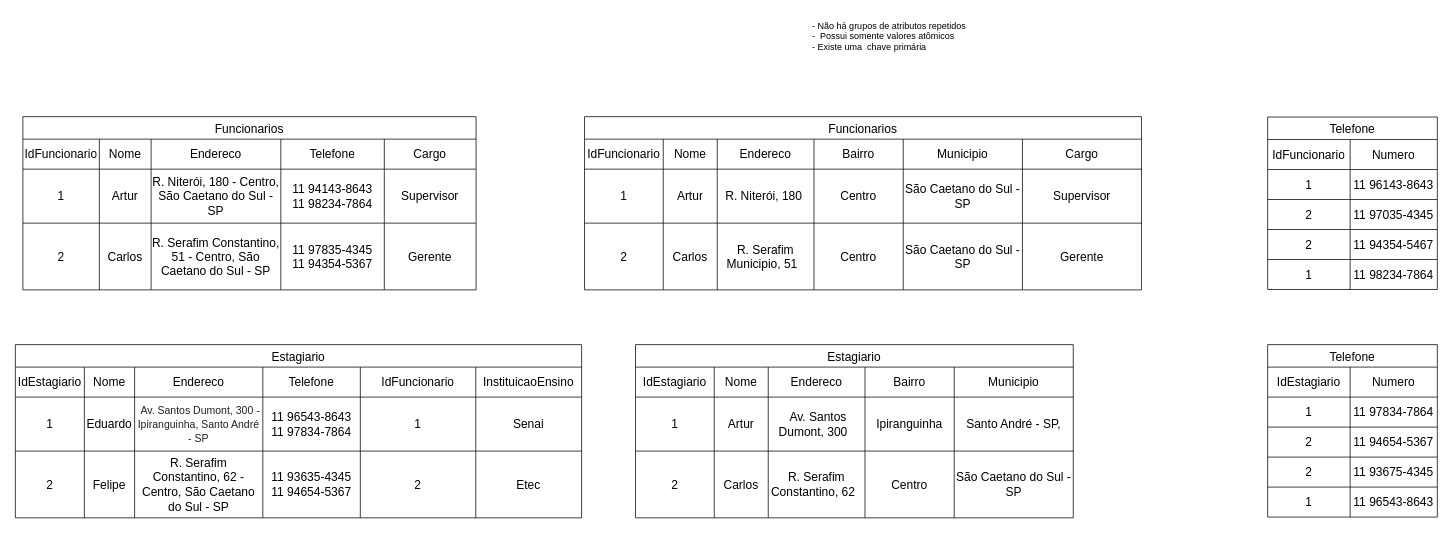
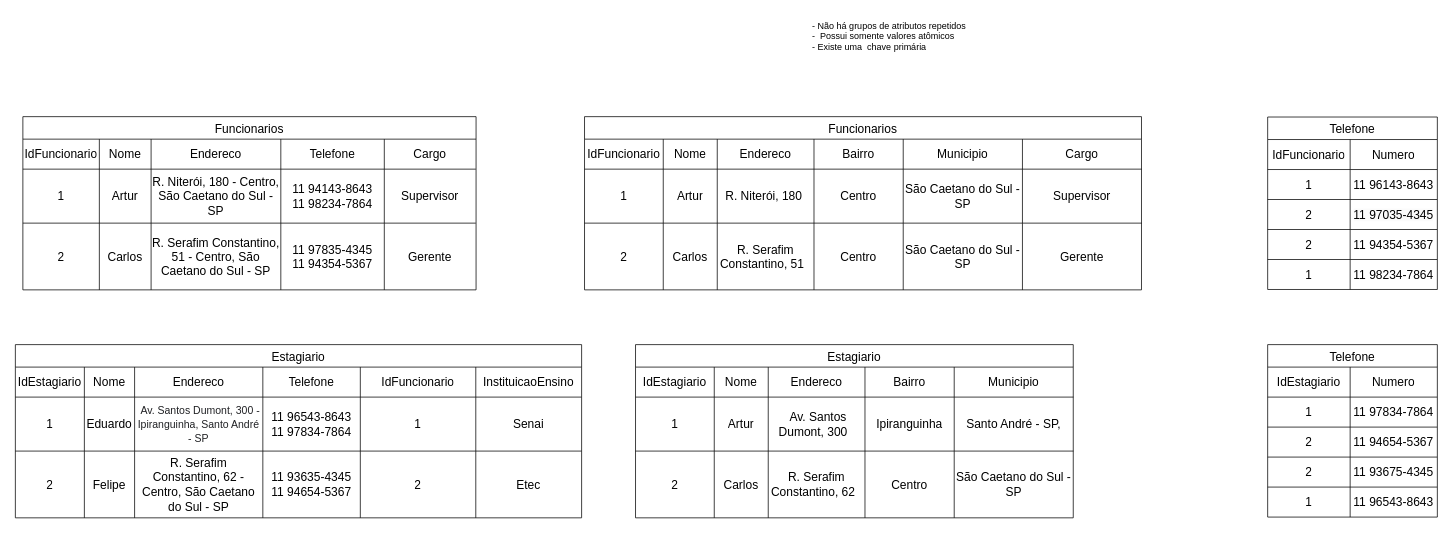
- <mxCell id="78" value="11 94354-5467" style="shape=partialRectangle;html=1;whiteSpace=wrap;connectable=0;strokeColor=inherit;overflow=hidden;fillColor=none;top=0;left=0;bottom=0;right=0;pointerEvents=1;fontSize=16;" vertex="1" parent="76"><mxGeometry x="110" width="116" height="40" as="geometry"><mxRectangle width="116" height="40" as="alternateBounds" /></mxGeometry></mxCell>
+ <mxCell id="78" value="11 94354-5367" style="shape=partialRectangle;html=1;whiteSpace=wrap;connectable=0;strokeColor=inherit;overflow=hidden;fillColor=none;top=0;left=0;bottom=0;right=0;pointerEvents=1;fontSize=16;" vertex="1" parent="76"><mxGeometry x="110" width="116" height="40" as="geometry"><mxRectangle width="116" height="40" as="alternateBounds" /></mxGeometry></mxCell>
- <mxCell id="62" value="&lt;div style=&quot;&quot;&gt;&lt;span style=&quot;background-color: initial;&quot;&gt;R. Serafim Municipio, 51&amp;nbsp;&amp;nbsp;&lt;/span&gt;&lt;/div&gt;" style="shape=partialRectangle;html=1;whiteSpace=wrap;connectable=0;strokeColor=inherit;overflow=hidden;fillColor=none;top=0;left=0;bottom=0;right=0;pointerEvents=1;fontSize=16;align=center;" vertex="1" parent="59"><mxGeometry x="177" width="129" height="89" as="geometry"><mxRectangle width="129" height="89" as="alternateBounds" /></mxGeometry></mxCell>
+ <mxCell id="62" value="&lt;div style=&quot;&quot;&gt;&lt;span style=&quot;background-color: initial;&quot;&gt;R. Serafim Constantino, 51&amp;nbsp;&amp;nbsp;&lt;/span&gt;&lt;/div&gt;" style="shape=partialRectangle;html=1;whiteSpace=wrap;connectable=0;strokeColor=inherit;overflow=hidden;fillColor=none;top=0;left=0;bottom=0;right=0;pointerEvents=1;fontSize=16;align=center;" vertex="1" parent="59"><mxGeometry x="177" width="129" height="89" as="geometry"><mxRectangle width="129" height="89" as="alternateBounds" /></mxGeometry></mxCell>
